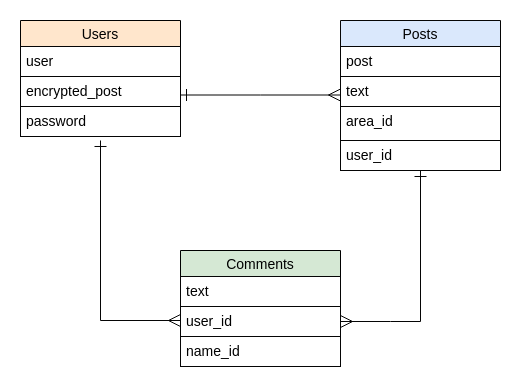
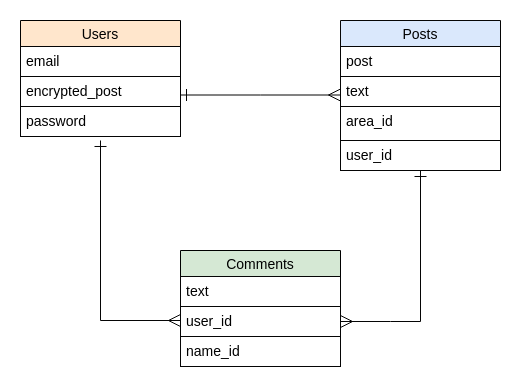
- <mxCell id="3" value="user" style="text;strokeColor=#050505;fillColor=none;spacingLeft=4;spacingRight=4;overflow=hidden;rotatable=0;points=[[0,0.5],[1,0.5]];portConstraint=eastwest;fontSize=14;fontColor=#000000;strokeWidth=1;" vertex="1" parent="2"><mxGeometry y="26" width="160" height="30" as="geometry" /></mxCell>
+ <mxCell id="3" value="email" style="text;strokeColor=#050505;fillColor=none;spacingLeft=4;spacingRight=4;overflow=hidden;rotatable=0;points=[[0,0.5],[1,0.5]];portConstraint=eastwest;fontSize=14;fontColor=#000000;strokeWidth=1;" vertex="1" parent="2"><mxGeometry y="26" width="160" height="30" as="geometry" /></mxCell>
